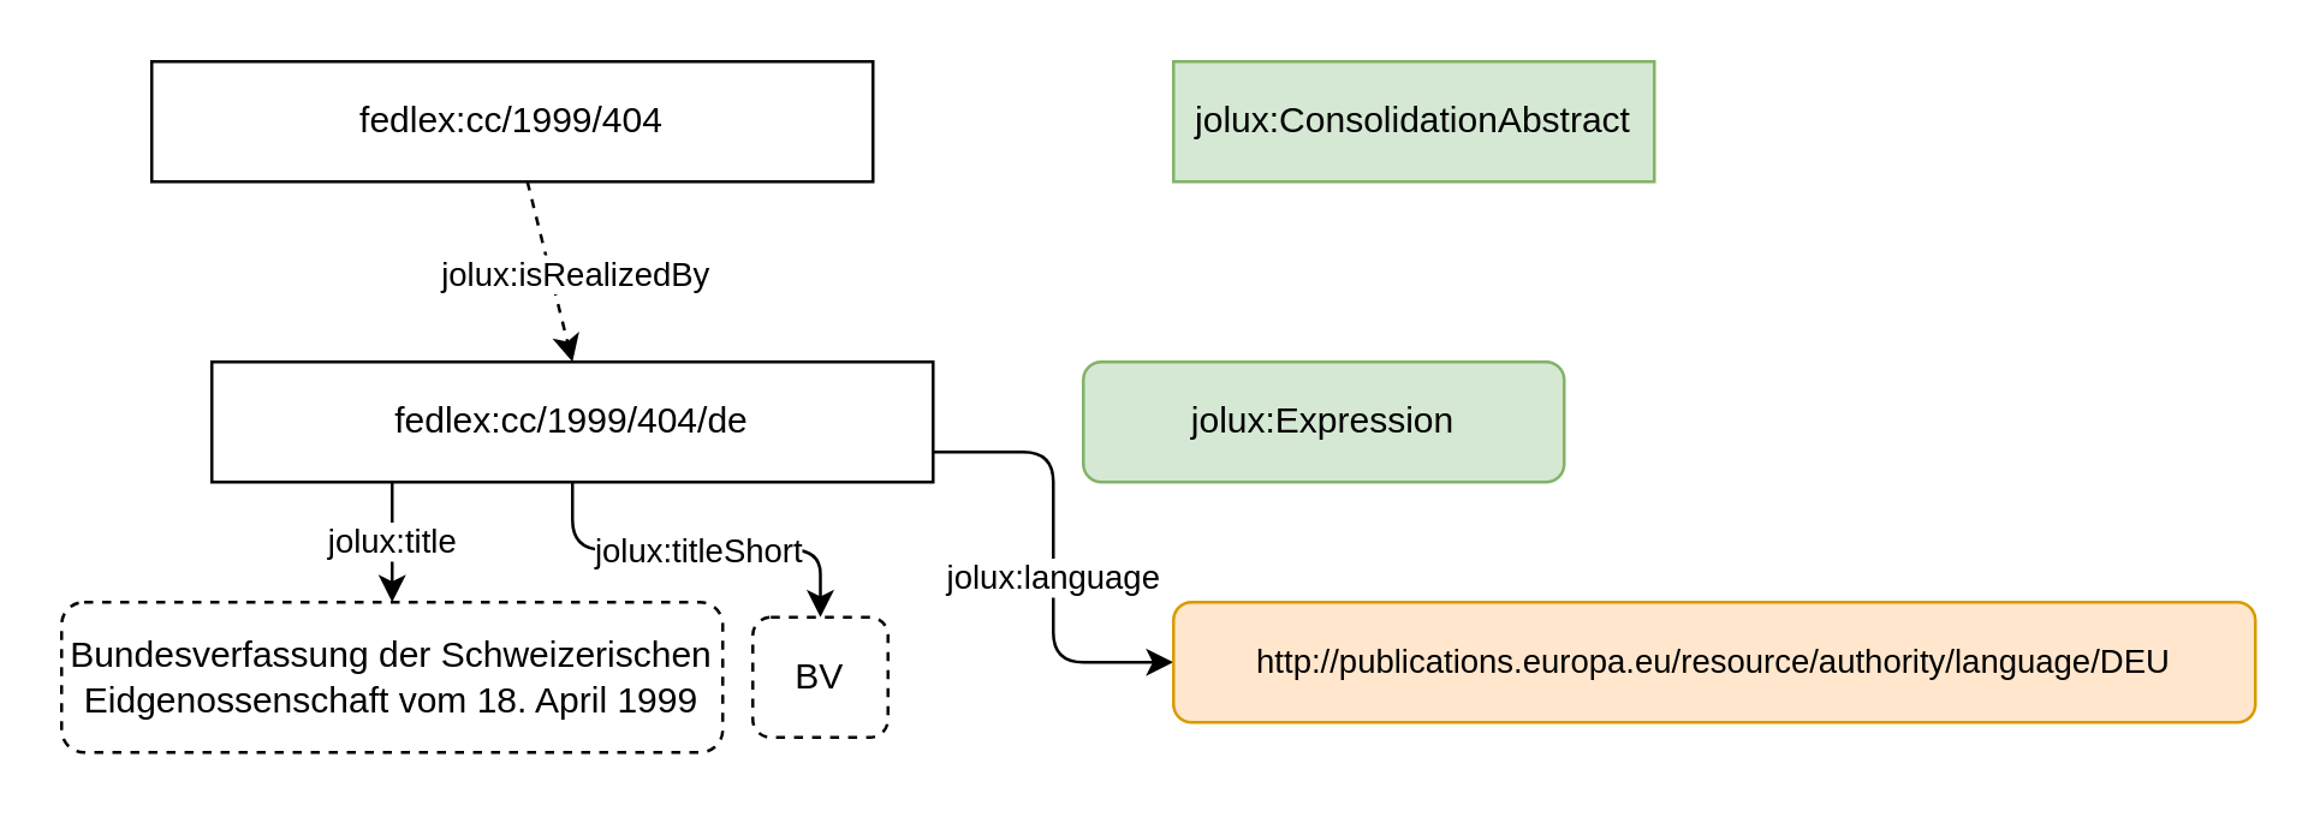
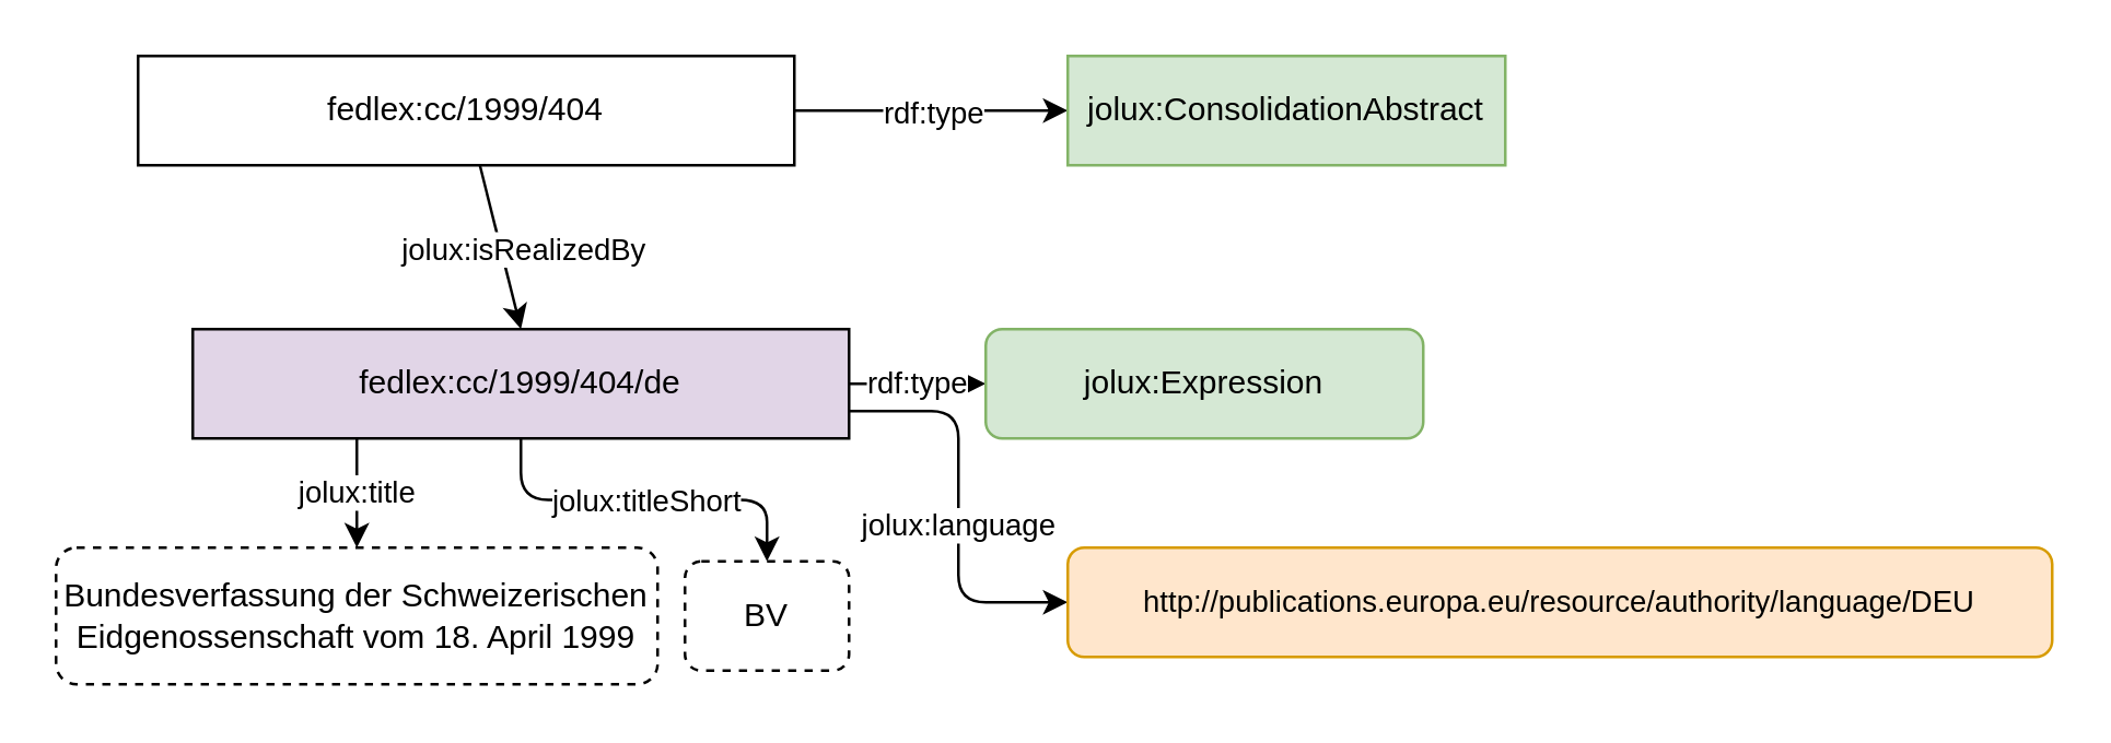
+ <mxCell id="2" style="edgeStyle=orthogonalEdgeStyle;html=1;exitX=1;exitY=0.5;exitDx=0;exitDy=0;entryX=0;entryY=0.5;entryDx=0;entryDy=0;" parent="1" source="5" target="6" edge="1"><mxGeometry relative="1" as="geometry" /></mxCell>
+ <mxCell id="3" value="&lt;div&gt;rdf:type&lt;/div&gt;" style="edgeLabel;html=1;align=center;verticalAlign=middle;resizable=0;points=[];" parent="2" vertex="1" connectable="0"><mxGeometry relative="1" as="geometry"><mxPoint as="offset" /></mxGeometry></mxCell>
- <mxCell id="4" style="edgeStyle=none;html=1;entryX=0.5;entryY=0;entryDx=0;entryDy=0;dashed=1;" parent="1" source="5" target="12" edge="1"><mxGeometry relative="1" as="geometry" /></mxCell>
+ <mxCell id="4" style="edgeStyle=none;html=1;entryX=0.5;entryY=0;entryDx=0;entryDy=0;" parent="1" source="5" target="12" edge="1"><mxGeometry relative="1" as="geometry" /></mxCell>
- <mxCell id="12" value="fedlex:cc/1999/404/de" style="rounded=0;whiteSpace=wrap;html=1;" parent="1" vertex="1"><mxGeometry x="70" y="120" width="240" height="40" as="geometry" /></mxCell>
+ <mxCell id="12" value="fedlex:cc/1999/404/de" style="rounded=0;whiteSpace=wrap;html=1;fillColor=#e1d5e7;" parent="1" vertex="1"><mxGeometry x="70" y="120" width="240" height="40" as="geometry" /></mxCell>
+ <mxCell id="8" value="rdf:type" style="edgeStyle=none;html=1;" parent="1" source="12" target="14" edge="1"><mxGeometry relative="1" as="geometry" /></mxCell>
- <mxCell id="16" value="BV" style="rounded=1;whiteSpace=wrap;html=1;dashed=1;" parent="1" vertex="1"><mxGeometry x="250" y="205" width="45" height="40" as="geometry" /></mxCell>
+ <mxCell id="16" value="BV" style="rounded=1;whiteSpace=wrap;html=1;dashed=1;" parent="1" vertex="1"><mxGeometry x="250" y="205" width="60" height="40" as="geometry" /></mxCell>
